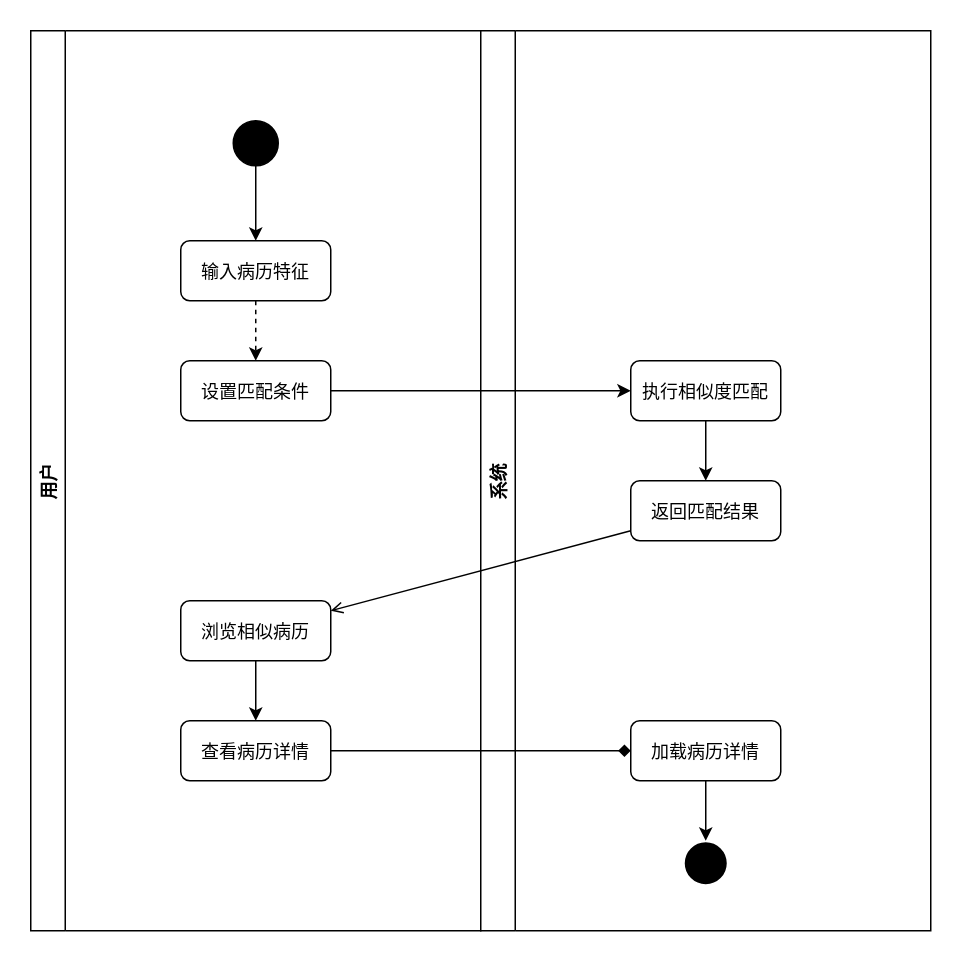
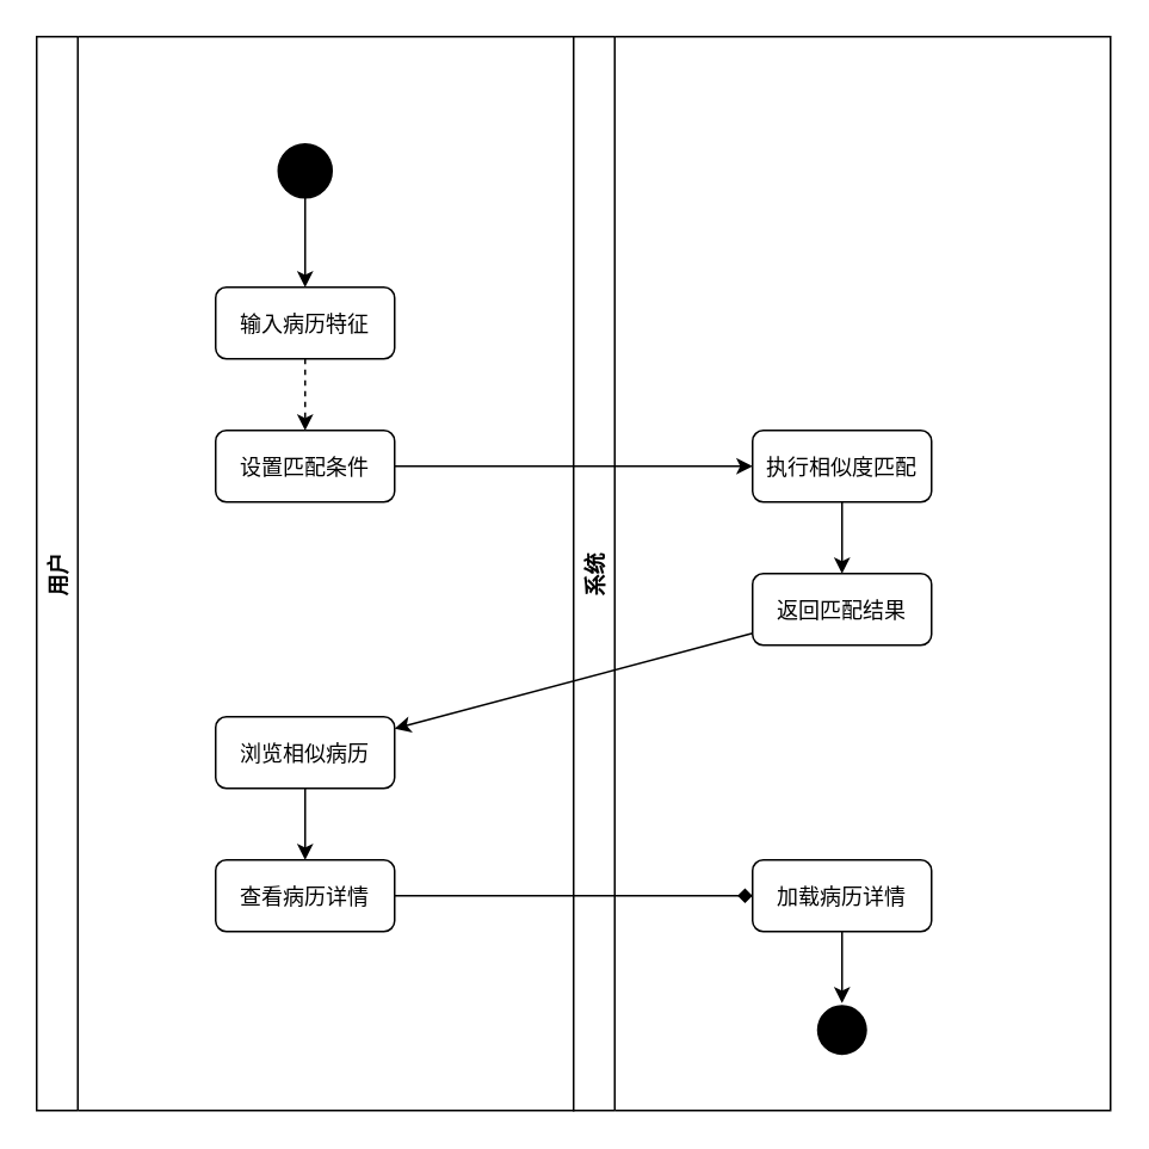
- <mxCell id="17" value="" style="endArrow=open;html=1;" edge="1" parent="1" source="10" target="7"><mxGeometry relative="1" as="geometry" /></mxCell>
+ <mxCell id="17" value="" style="endArrow=classic;html=1;" edge="1" parent="1" source="10" target="7"><mxGeometry relative="1" as="geometry" /></mxCell>
